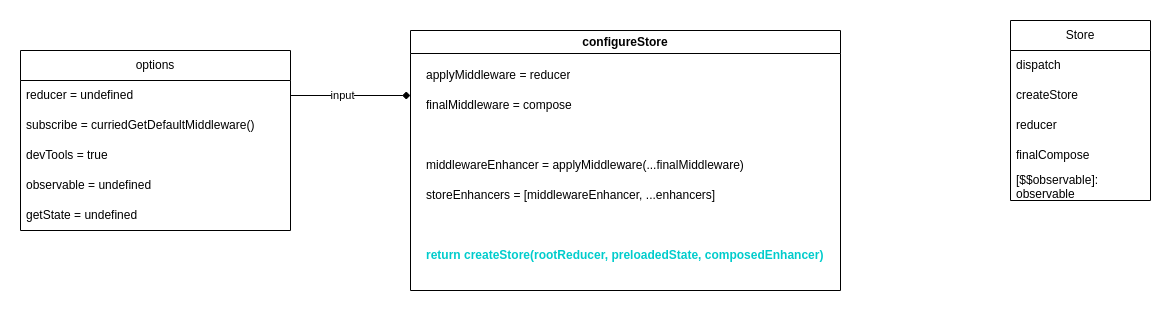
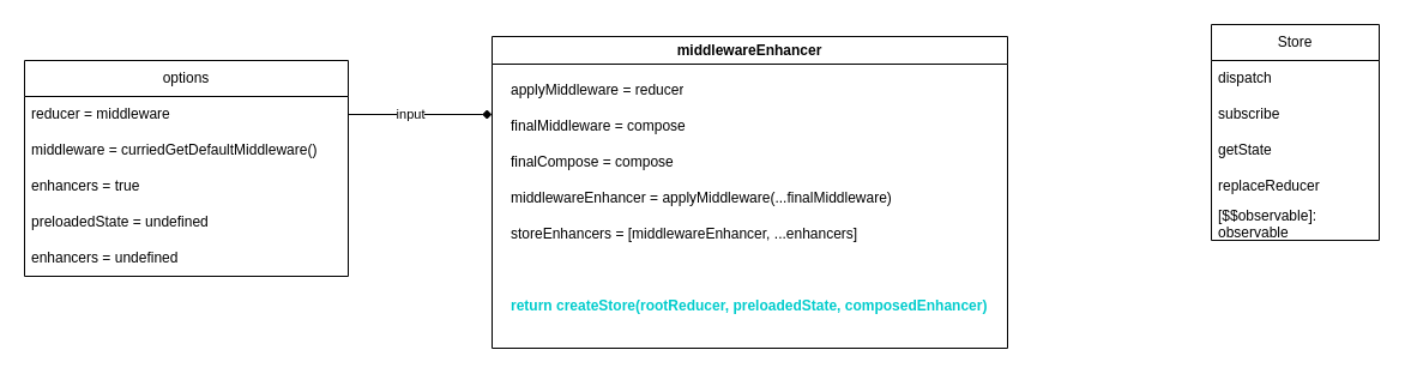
- <mxCell id="2" value="configureStore" style="swimlane;whiteSpace=wrap;html=1;strokeColor=default;" vertex="1" parent="1"><mxGeometry x="410" y="30" width="430" height="260" as="geometry" /></mxCell>
+ <mxCell id="2" value="middlewareEnhancer" style="swimlane;whiteSpace=wrap;html=1;strokeColor=default;" vertex="1" parent="1"><mxGeometry x="410" y="30" width="430" height="260" as="geometry" /></mxCell>
- <mxCell id="10" value="reducer = undefined" style="text;strokeColor=none;fillColor=none;align=left;verticalAlign=middle;spacingLeft=4;spacingRight=4;overflow=hidden;points=[[0,0.5],[1,0.5]];portConstraint=eastwest;rotatable=0;whiteSpace=wrap;html=1;" vertex="1" parent="9"><mxGeometry y="30" width="270" height="30" as="geometry" /></mxCell>
+ <mxCell id="10" value="reducer = middleware" style="text;strokeColor=none;fillColor=none;align=left;verticalAlign=middle;spacingLeft=4;spacingRight=4;overflow=hidden;points=[[0,0.5],[1,0.5]];portConstraint=eastwest;rotatable=0;whiteSpace=wrap;html=1;" vertex="1" parent="9"><mxGeometry y="30" width="270" height="30" as="geometry" /></mxCell>
- <mxCell id="19" value="createStore" style="text;strokeColor=none;fillColor=none;align=left;verticalAlign=middle;spacingLeft=4;spacingRight=4;overflow=hidden;points=[[0,0.5],[1,0.5]];portConstraint=eastwest;rotatable=0;whiteSpace=wrap;html=1;" vertex="1" parent="17"><mxGeometry y="60" width="140" height="30" as="geometry" /></mxCell>
+ <mxCell id="19" value="subscribe" style="text;strokeColor=none;fillColor=none;align=left;verticalAlign=middle;spacingLeft=4;spacingRight=4;overflow=hidden;points=[[0,0.5],[1,0.5]];portConstraint=eastwest;rotatable=0;whiteSpace=wrap;html=1;" vertex="1" parent="17"><mxGeometry y="60" width="140" height="30" as="geometry" /></mxCell>
- <mxCell id="11" value="subscribe = curriedGetDefaultMiddleware()" style="text;strokeColor=none;fillColor=none;align=left;verticalAlign=middle;spacingLeft=4;spacingRight=4;overflow=hidden;points=[[0,0.5],[1,0.5]];portConstraint=eastwest;rotatable=0;whiteSpace=wrap;html=1;" vertex="1" parent="9"><mxGeometry y="60" width="270" height="30" as="geometry" /></mxCell>
+ <mxCell id="11" value="middleware = curriedGetDefaultMiddleware()" style="text;strokeColor=none;fillColor=none;align=left;verticalAlign=middle;spacingLeft=4;spacingRight=4;overflow=hidden;points=[[0,0.5],[1,0.5]];portConstraint=eastwest;rotatable=0;whiteSpace=wrap;html=1;" vertex="1" parent="9"><mxGeometry y="60" width="270" height="30" as="geometry" /></mxCell>
- <mxCell id="20" value="reducer" style="text;strokeColor=none;fillColor=none;align=left;verticalAlign=middle;spacingLeft=4;spacingRight=4;overflow=hidden;points=[[0,0.5],[1,0.5]];portConstraint=eastwest;rotatable=0;whiteSpace=wrap;html=1;" vertex="1" parent="17"><mxGeometry y="90" width="140" height="30" as="geometry" /></mxCell>
+ <mxCell id="20" value="getState" style="text;strokeColor=none;fillColor=none;align=left;verticalAlign=middle;spacingLeft=4;spacingRight=4;overflow=hidden;points=[[0,0.5],[1,0.5]];portConstraint=eastwest;rotatable=0;whiteSpace=wrap;html=1;" vertex="1" parent="17"><mxGeometry y="90" width="140" height="30" as="geometry" /></mxCell>
+ <mxCell id="4" value="finalCompose = compose" style="text;strokeColor=none;fillColor=none;align=left;verticalAlign=middle;spacingLeft=4;spacingRight=4;overflow=hidden;points=[[0,0.5],[1,0.5]];portConstraint=eastwest;rotatable=0;whiteSpace=wrap;html=1;" vertex="1" parent="2"><mxGeometry x="10" y="90" width="290" height="30" as="geometry" /></mxCell>
- <mxCell id="12" value="devTools = true" style="text;strokeColor=none;fillColor=none;align=left;verticalAlign=middle;spacingLeft=4;spacingRight=4;overflow=hidden;points=[[0,0.5],[1,0.5]];portConstraint=eastwest;rotatable=0;whiteSpace=wrap;html=1;" vertex="1" parent="9"><mxGeometry y="90" width="270" height="30" as="geometry" /></mxCell>
+ <mxCell id="12" value="enhancers = true" style="text;strokeColor=none;fillColor=none;align=left;verticalAlign=middle;spacingLeft=4;spacingRight=4;overflow=hidden;points=[[0,0.5],[1,0.5]];portConstraint=eastwest;rotatable=0;whiteSpace=wrap;html=1;" vertex="1" parent="9"><mxGeometry y="90" width="270" height="30" as="geometry" /></mxCell>
- <mxCell id="21" value="finalCompose" style="text;strokeColor=none;fillColor=none;align=left;verticalAlign=middle;spacingLeft=4;spacingRight=4;overflow=hidden;points=[[0,0.5],[1,0.5]];portConstraint=eastwest;rotatable=0;whiteSpace=wrap;html=1;" vertex="1" parent="17"><mxGeometry y="120" width="140" height="30" as="geometry" /></mxCell>
+ <mxCell id="21" value="replaceReducer" style="text;strokeColor=none;fillColor=none;align=left;verticalAlign=middle;spacingLeft=4;spacingRight=4;overflow=hidden;points=[[0,0.5],[1,0.5]];portConstraint=eastwest;rotatable=0;whiteSpace=wrap;html=1;" vertex="1" parent="17"><mxGeometry y="120" width="140" height="30" as="geometry" /></mxCell>
- <mxCell id="13" value="observable = undefined" style="text;strokeColor=none;fillColor=none;align=left;verticalAlign=middle;spacingLeft=4;spacingRight=4;overflow=hidden;points=[[0,0.5],[1,0.5]];portConstraint=eastwest;rotatable=0;whiteSpace=wrap;html=1;" vertex="1" parent="9"><mxGeometry y="120" width="270" height="30" as="geometry" /></mxCell>
+ <mxCell id="13" value="preloadedState = undefined" style="text;strokeColor=none;fillColor=none;align=left;verticalAlign=middle;spacingLeft=4;spacingRight=4;overflow=hidden;points=[[0,0.5],[1,0.5]];portConstraint=eastwest;rotatable=0;whiteSpace=wrap;html=1;" vertex="1" parent="9"><mxGeometry y="120" width="270" height="30" as="geometry" /></mxCell>
- <mxCell id="14" value="getState = undefined" style="text;strokeColor=none;fillColor=none;align=left;verticalAlign=middle;spacingLeft=4;spacingRight=4;overflow=hidden;points=[[0,0.5],[1,0.5]];portConstraint=eastwest;rotatable=0;whiteSpace=wrap;html=1;" vertex="1" parent="9"><mxGeometry y="150" width="270" height="30" as="geometry" /></mxCell>
+ <mxCell id="14" value="enhancers = undefined" style="text;strokeColor=none;fillColor=none;align=left;verticalAlign=middle;spacingLeft=4;spacingRight=4;overflow=hidden;points=[[0,0.5],[1,0.5]];portConstraint=eastwest;rotatable=0;whiteSpace=wrap;html=1;" vertex="1" parent="9"><mxGeometry y="150" width="270" height="30" as="geometry" /></mxCell>
